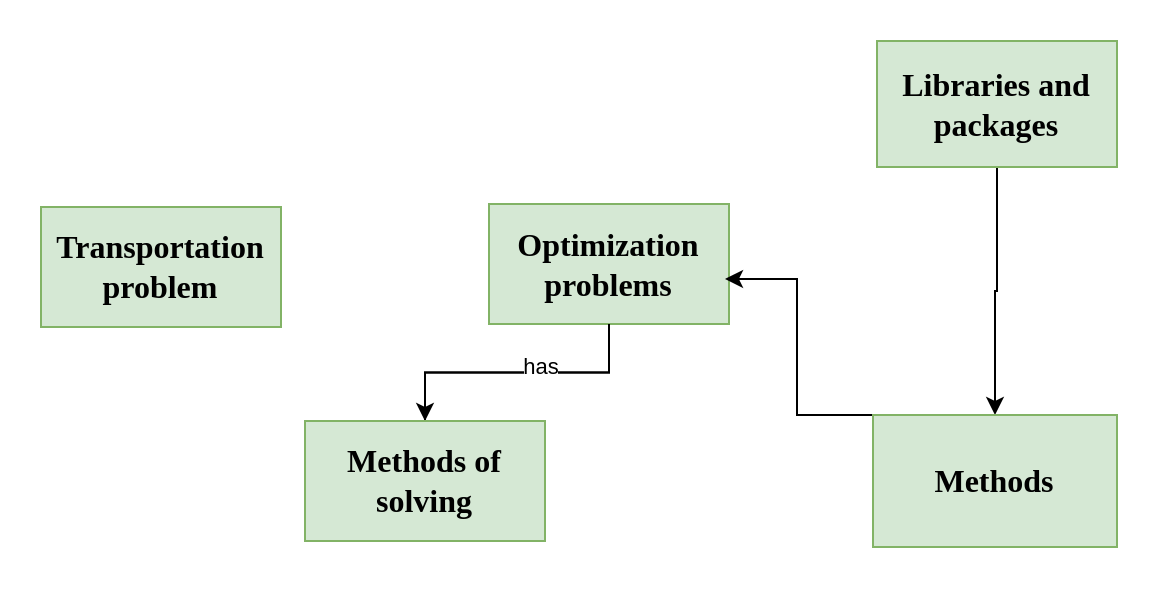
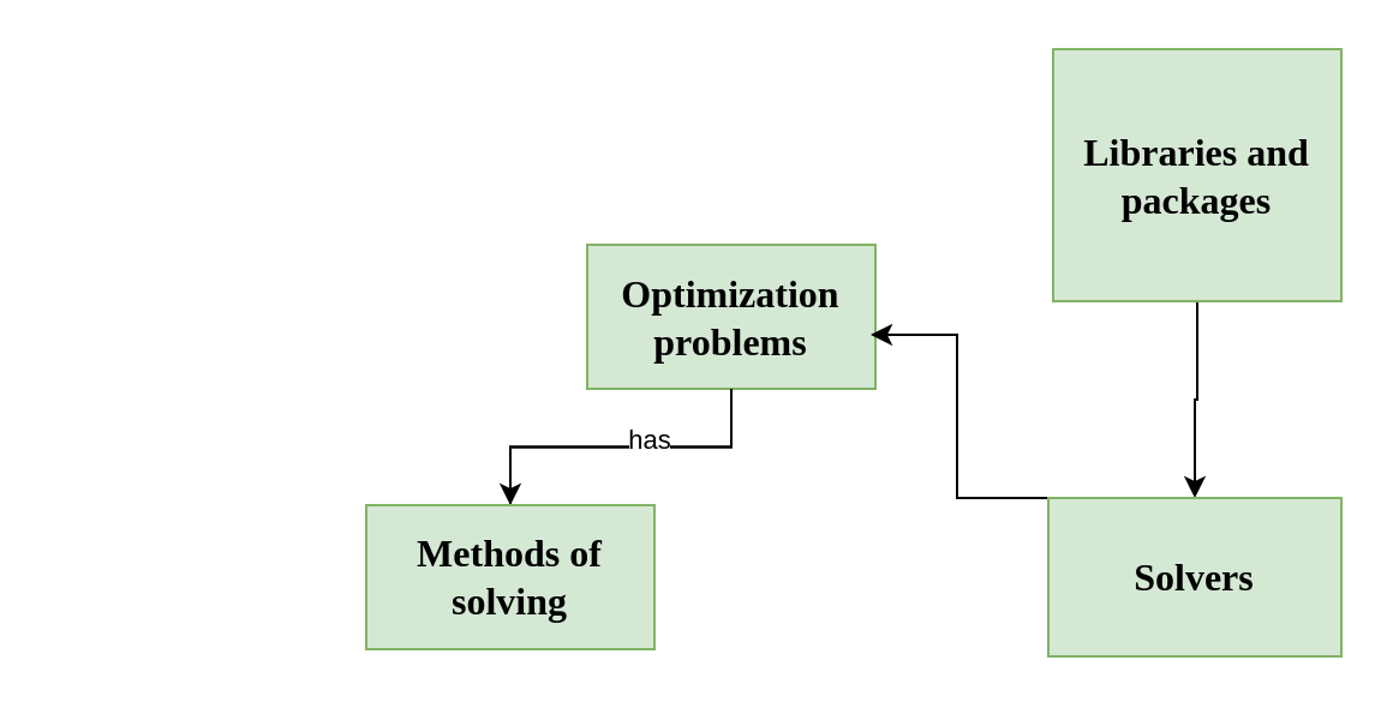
- <mxCell id="9" value="&lt;font face=&quot;montserrat&quot;&gt;&lt;span style=&quot;font-size: 16px;&quot;&gt;&lt;b&gt;Libraries and packages&lt;/b&gt;&lt;/span&gt;&lt;/font&gt;" style="rounded=0;whiteSpace=wrap;html=1;fillColor=#d5e8d4;strokeColor=#82b366;" vertex="1" parent="1"><mxGeometry x="438" y="20" width="120" height="63" as="geometry" /></mxCell>
+ <mxCell id="9" value="&lt;font face=&quot;montserrat&quot;&gt;&lt;span style=&quot;font-size: 16px;&quot;&gt;&lt;b&gt;Libraries and packages&lt;/b&gt;&lt;/span&gt;&lt;/font&gt;" style="rounded=0;whiteSpace=wrap;html=1;fillColor=#d5e8d4;strokeColor=#82b366;" vertex="1" parent="1"><mxGeometry x="438" y="20" width="120" height="105" as="geometry" /></mxCell>
- <mxCell id="2" value="&lt;font size=&quot;1&quot; data-font-src=&quot;https://fonts.googleapis.com/css?family=montserrat&quot; face=&quot;montserrat&quot;&gt;&lt;b style=&quot;font-size: 16px;&quot;&gt;Transportation problem&lt;/b&gt;&lt;/font&gt;" style="rounded=0;whiteSpace=wrap;html=1;fillColor=#d5e8d4;strokeColor=#82b366;" vertex="1" parent="1"><mxGeometry x="20" y="103" width="120" height="60" as="geometry" /></mxCell>
- <mxCell id="11" value="&lt;font face=&quot;montserrat&quot;&gt;&lt;span style=&quot;font-size: 16px;&quot;&gt;&lt;b&gt;Methods&lt;/b&gt;&lt;/span&gt;&lt;/font&gt;" style="rounded=0;whiteSpace=wrap;html=1;fillColor=#d5e8d4;strokeColor=#82b366;" vertex="1" parent="1"><mxGeometry x="436" y="207" width="122" height="66" as="geometry" /></mxCell>
+ <mxCell id="11" value="&lt;font face=&quot;montserrat&quot;&gt;&lt;span style=&quot;font-size: 16px;&quot;&gt;&lt;b&gt;Solvers&lt;/b&gt;&lt;/span&gt;&lt;/font&gt;" style="rounded=0;whiteSpace=wrap;html=1;fillColor=#d5e8d4;strokeColor=#82b366;" vertex="1" parent="1"><mxGeometry x="436" y="207" width="122" height="66" as="geometry" /></mxCell>
